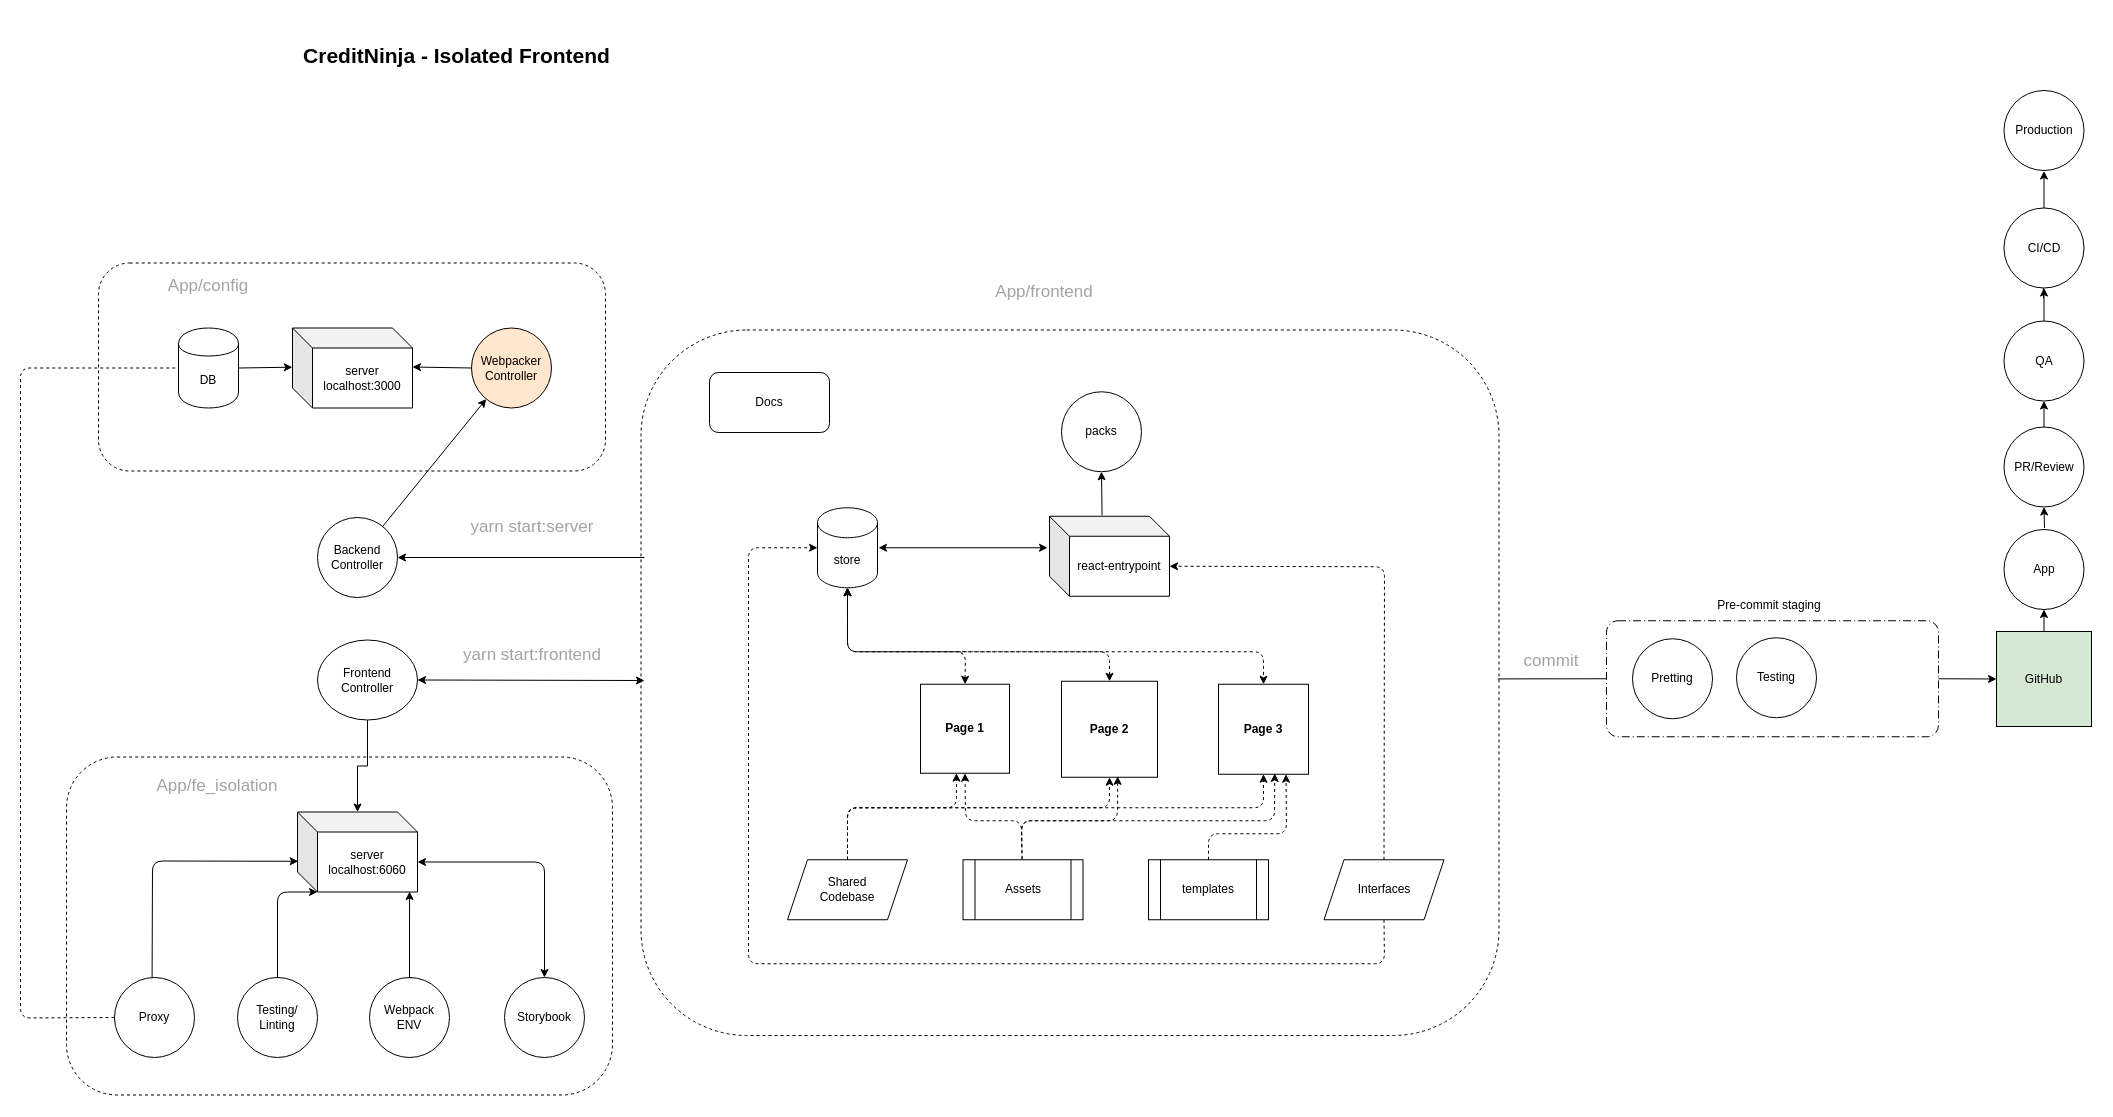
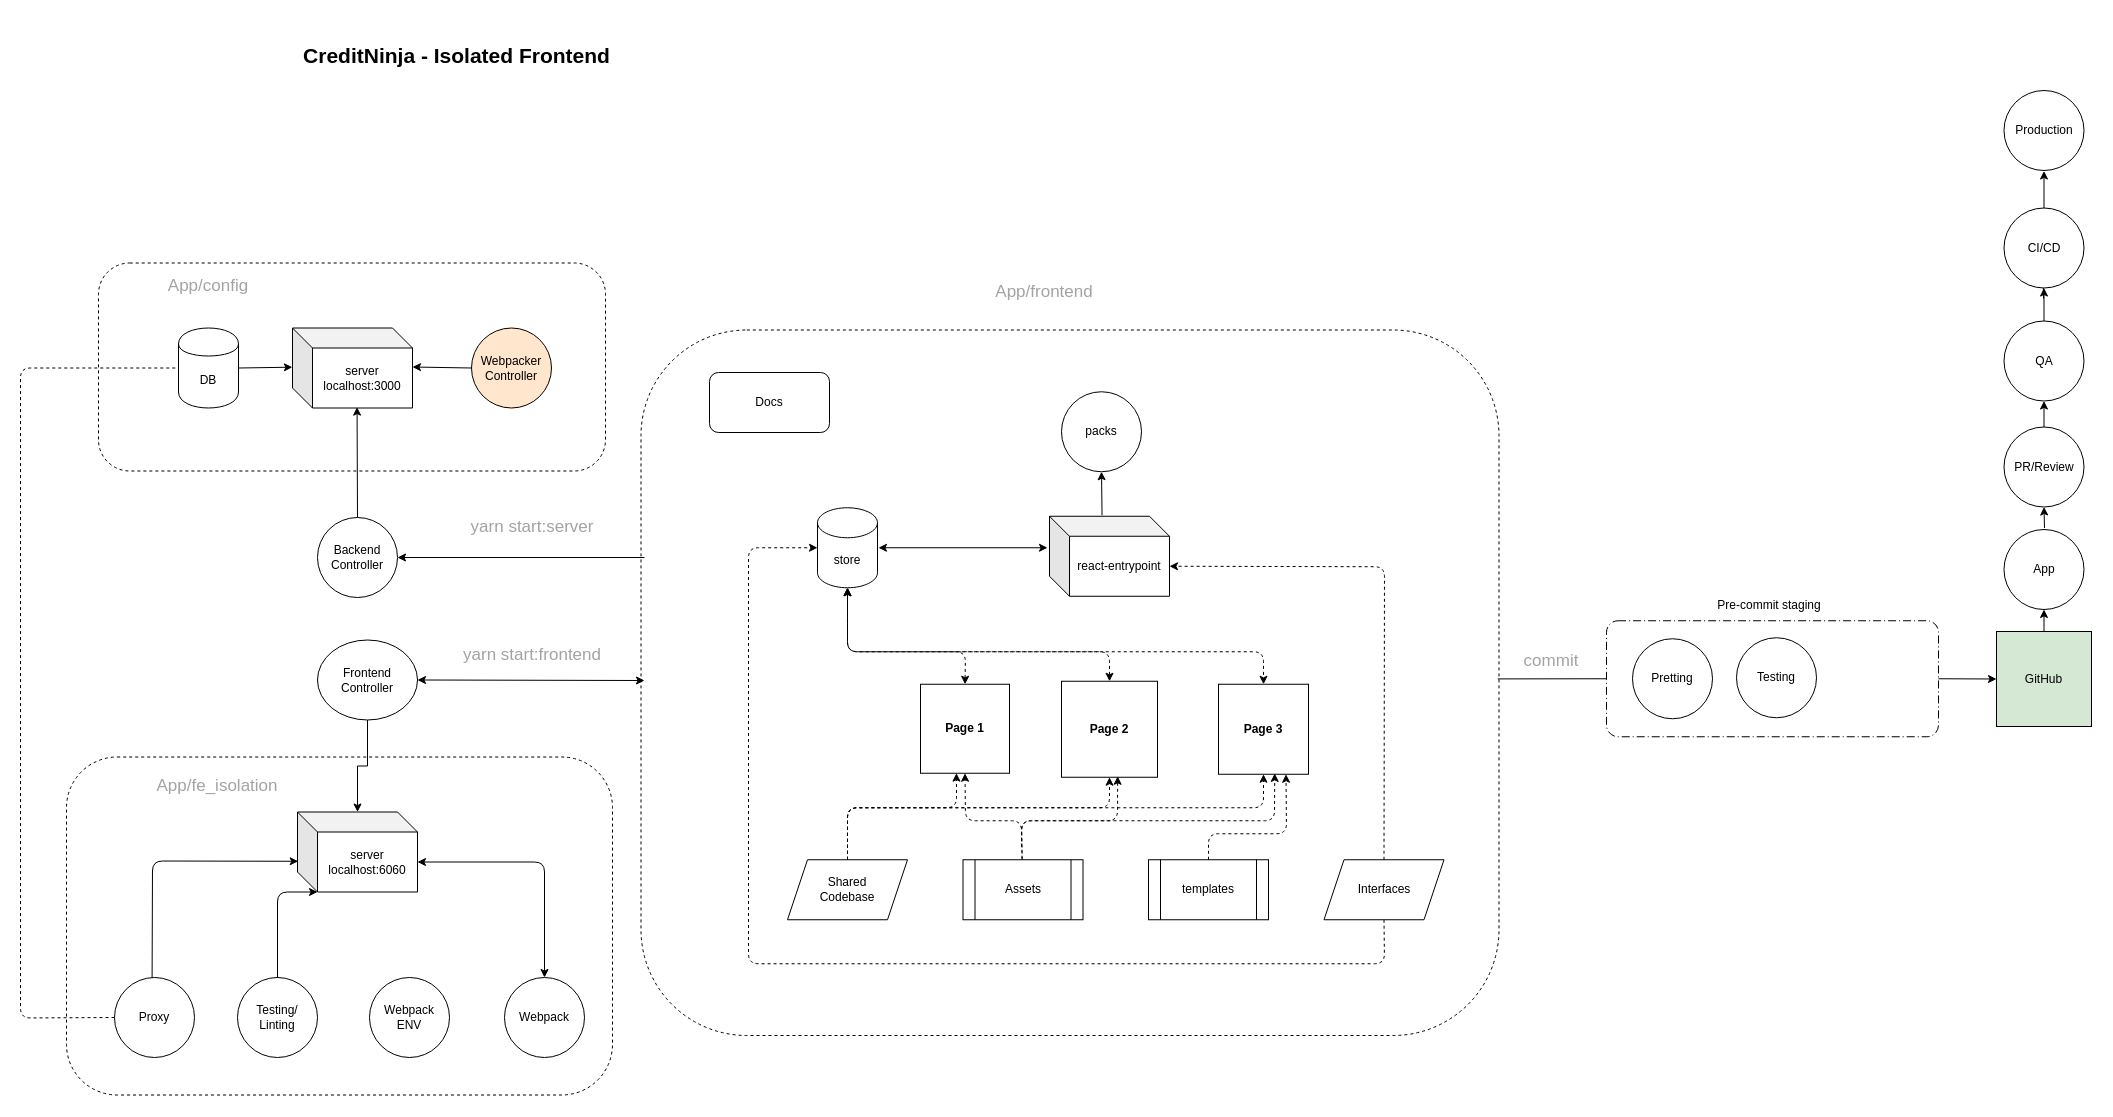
- <mxCell id="51" value="" style="endArrow=classic;html=1;fontSize=17;fontColor=#A3A3A3;" parent="1" source="44" target="46" edge="1"><mxGeometry width="50" height="50" relative="1" as="geometry"><mxPoint x="1422" y="585.5" as="sourcePoint" /><mxPoint x="355" y="496.5" as="targetPoint" /></mxGeometry></mxCell>
+ <mxCell id="51" value="" style="endArrow=classic;html=1;fontSize=17;fontColor=#A3A3A3;entryX=0.538;entryY=0.989;entryDx=0;entryDy=0;entryPerimeter=0;" parent="1" source="44" target="47" edge="1"><mxGeometry width="50" height="50" relative="1" as="geometry"><mxPoint x="1422" y="585.5" as="sourcePoint" /><mxPoint x="355" y="496.5" as="targetPoint" /></mxGeometry></mxCell>
- <mxCell id="15" value="" style="endArrow=classic;html=1;entryX=0.934;entryY=0.994;entryDx=0;entryDy=0;entryPerimeter=0;exitX=0.5;exitY=0;exitDx=0;exitDy=0;" parent="1" source="14" target="11" edge="1"><mxGeometry width="50" height="50" relative="1" as="geometry"><mxPoint x="36" y="1277.5" as="sourcePoint" /><mxPoint x="86" y="1227.5" as="targetPoint" /><Array as="points"><mxPoint x="409" y="925.5" /></Array></mxGeometry></mxCell>
- <mxCell id="8" value="Storybook" style="ellipse;whiteSpace=wrap;html=1;aspect=fixed;" parent="1" vertex="1"><mxGeometry x="504" y="977" width="80" height="80" as="geometry" /></mxCell>
+ <mxCell id="8" value="Webpack" style="ellipse;whiteSpace=wrap;html=1;aspect=fixed;" parent="1" vertex="1"><mxGeometry x="504" y="977" width="80" height="80" as="geometry" /></mxCell>
